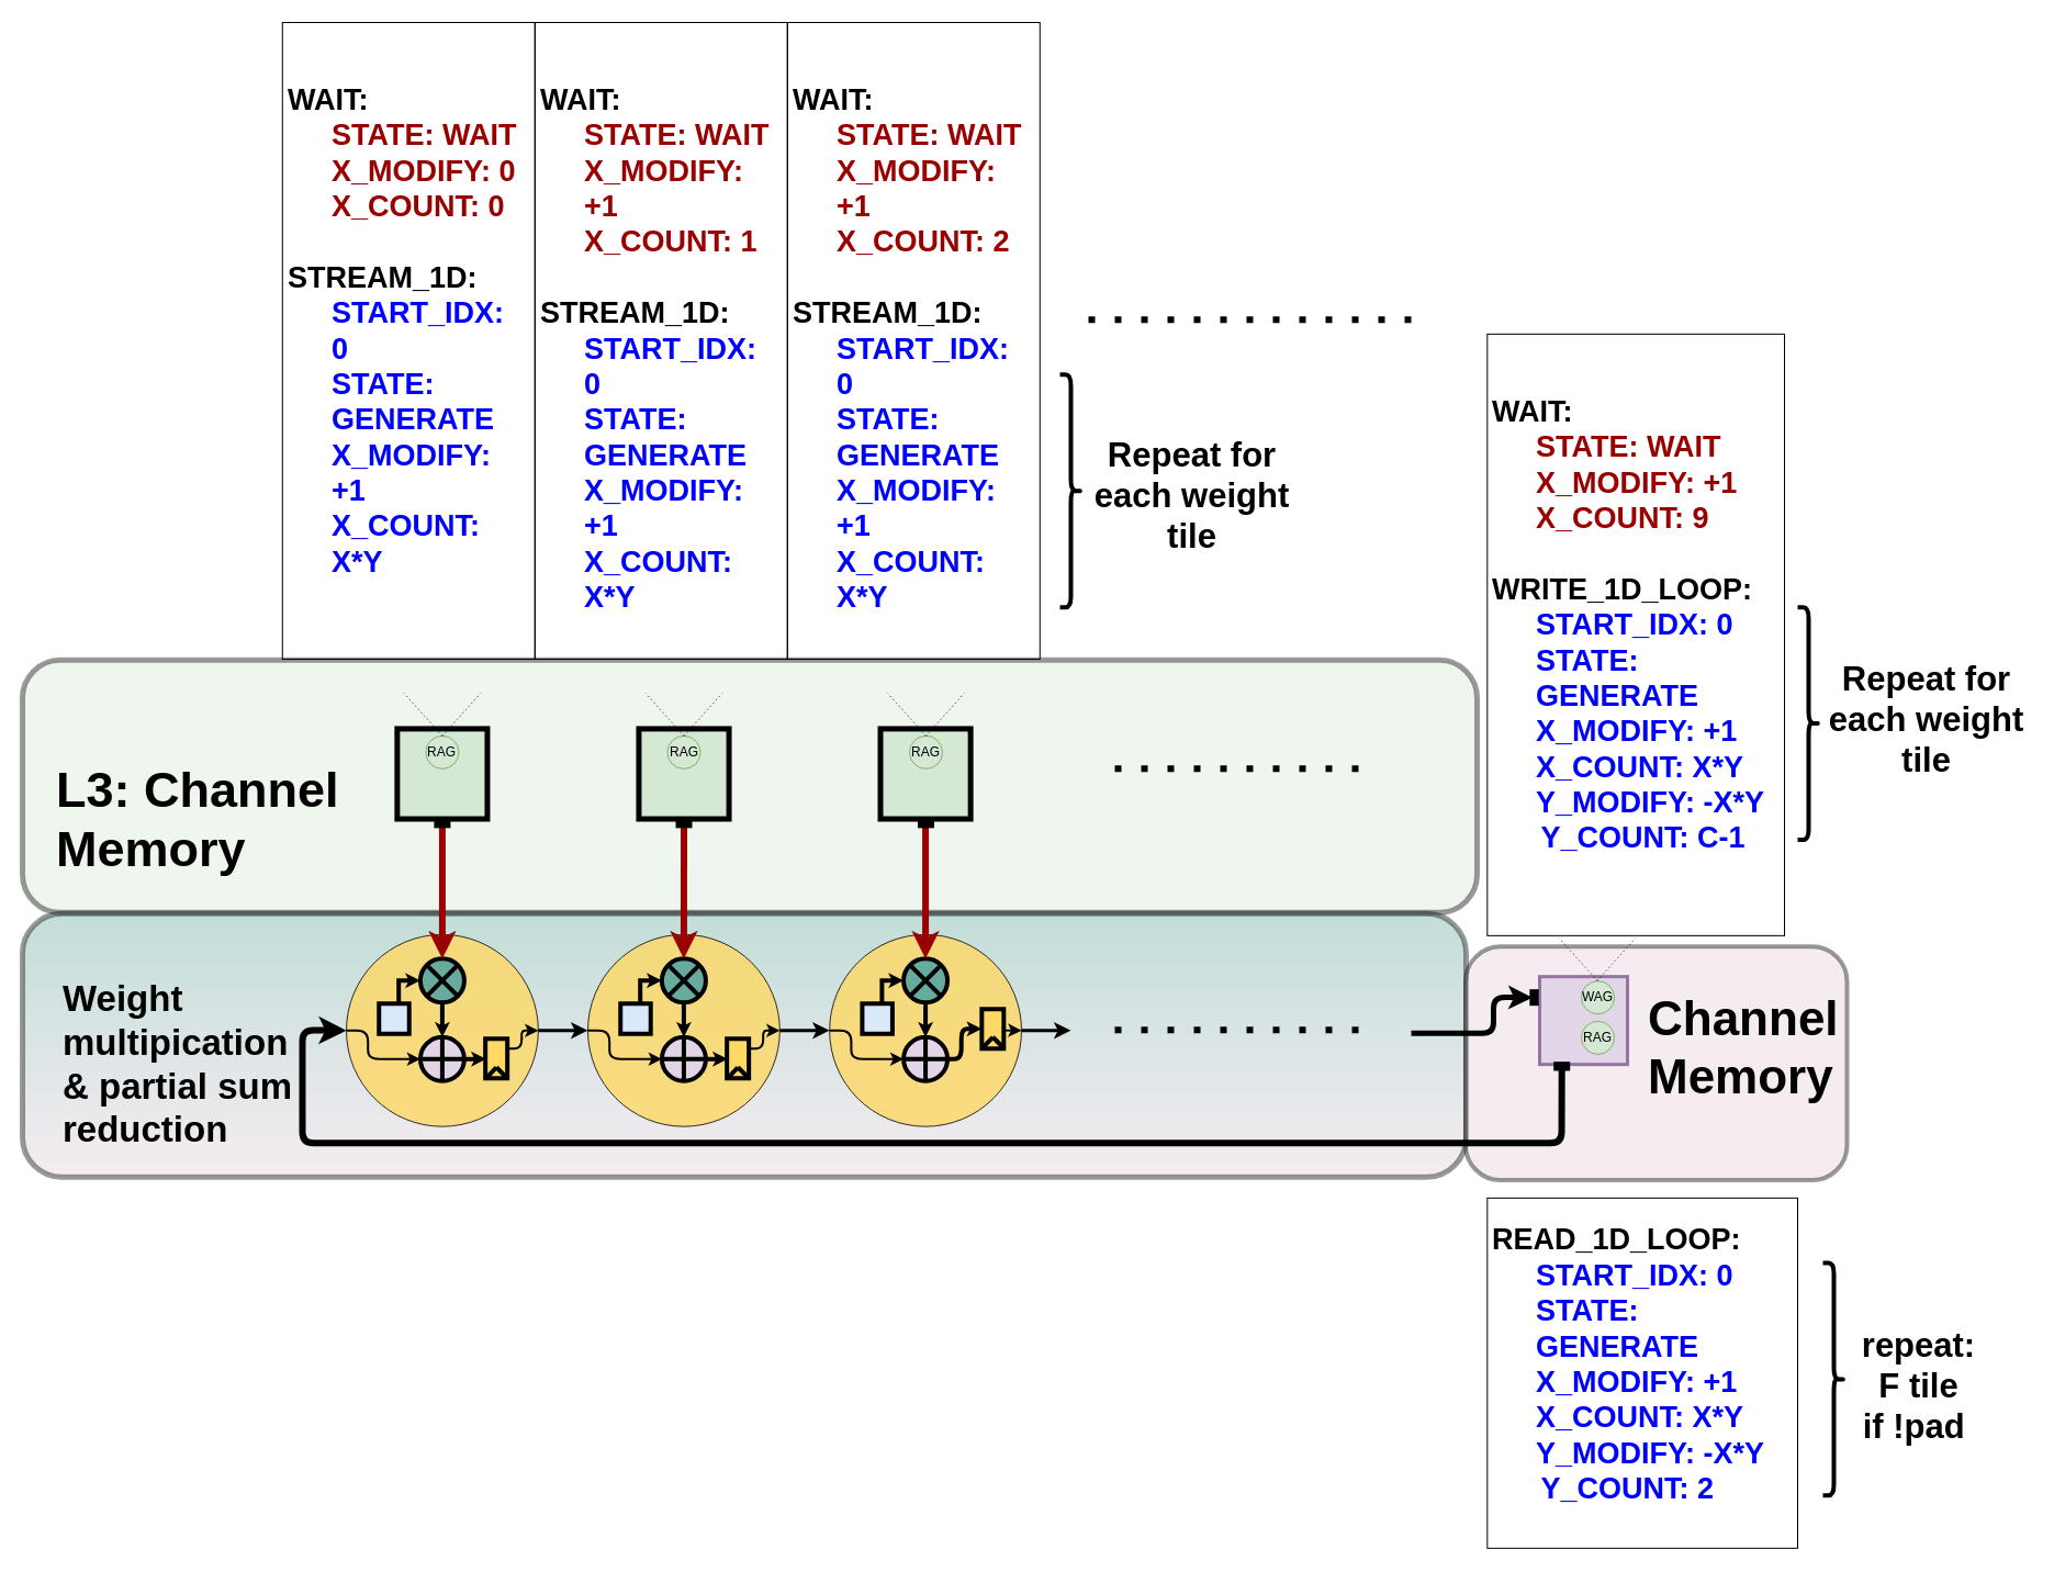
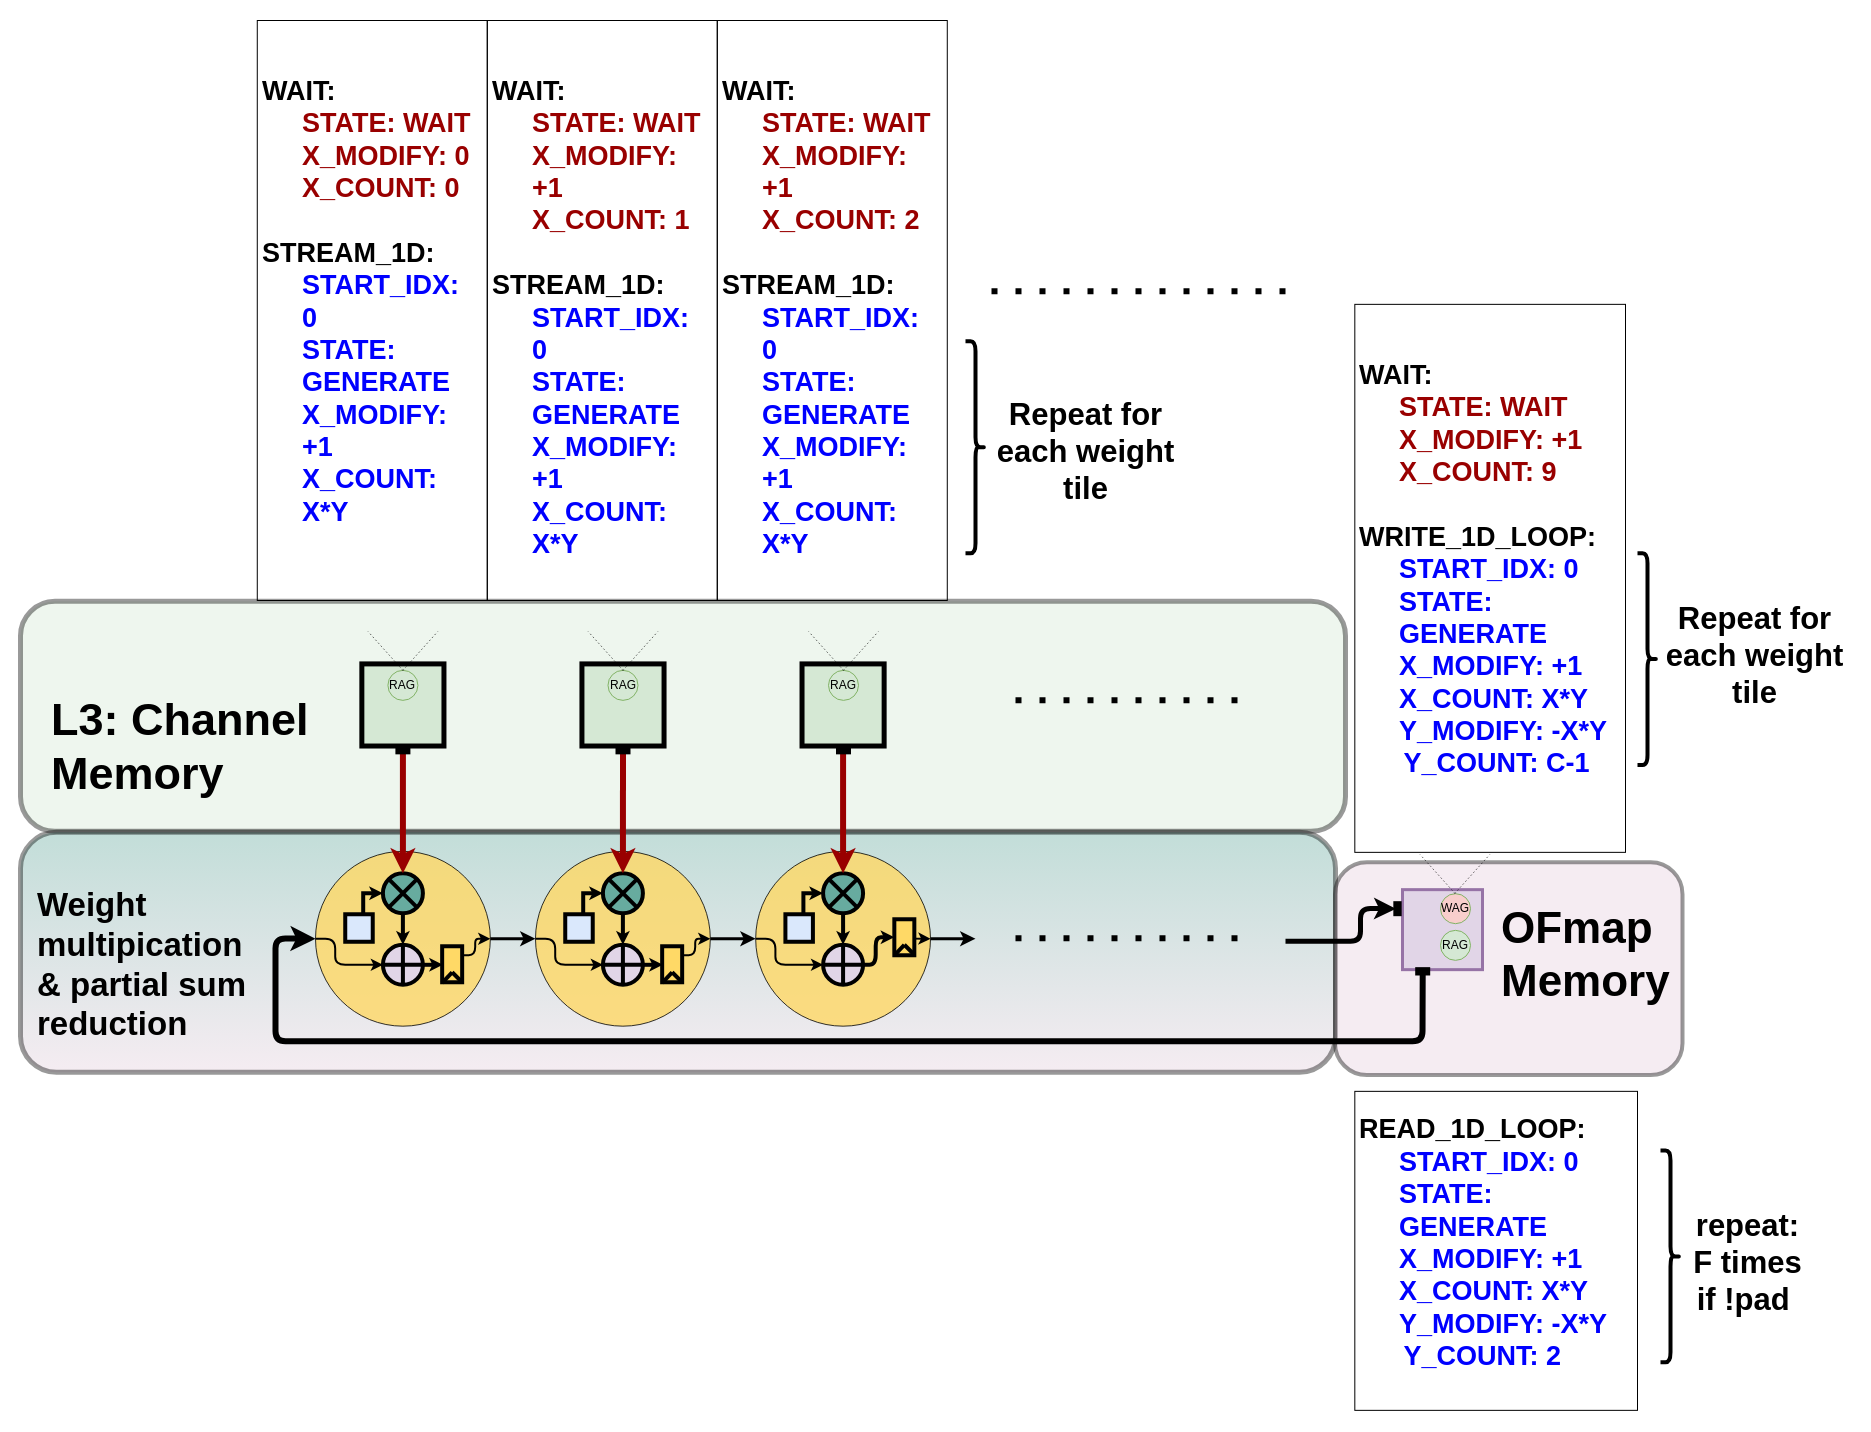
- <mxCell id="94" value="WAG" style="ellipse;whiteSpace=wrap;html=1;aspect=fixed;sketch=0;fillColor=#d5e8d4;strokeColor=#82b366;" parent="1" vertex="1"><mxGeometry x="1440" y="893.19" width="30" height="30" as="geometry" /></mxCell>
+ <mxCell id="94" value="WAG" style="ellipse;whiteSpace=wrap;html=1;aspect=fixed;sketch=0;fillColor=#f8cecc;strokeColor=#82b366;" parent="1" vertex="1"><mxGeometry x="1440" y="893.19" width="30" height="30" as="geometry" /></mxCell>
- <mxCell id="12" value="Channel Memory" style="text;html=1;strokeColor=none;fillColor=none;align=left;verticalAlign=middle;whiteSpace=wrap;rounded=0;glass=0;fontSize=44;strokeWidth=5;fontStyle=1" parent="1" vertex="1"><mxGeometry x="1499" y="889.16" width="180" height="130" as="geometry" /></mxCell>
+ <mxCell id="12" value="OFmap Memory" style="text;html=1;strokeColor=none;fillColor=none;align=left;verticalAlign=middle;whiteSpace=wrap;rounded=0;glass=0;fontSize=44;strokeWidth=5;fontStyle=1" parent="1" vertex="1"><mxGeometry x="1499" y="889.16" width="180" height="130" as="geometry" /></mxCell>
- <mxCell id="9" value="&lt;font style=&quot;font-size: 33px;&quot;&gt;Weight multipication &amp;amp;&amp;nbsp;partial sum reduction&lt;/font&gt;" style="text;html=1;strokeColor=none;fillColor=none;align=left;verticalAlign=middle;whiteSpace=wrap;rounded=0;glass=0;fontSize=33;strokeWidth=5;fontStyle=1" parent="1" vertex="1"><mxGeometry x="55" y="904.16" width="243.49" height="130" as="geometry" /></mxCell>
+ <mxCell id="9" value="&lt;font style=&quot;font-size: 33px;&quot;&gt;Weight multipication &amp;amp;&amp;nbsp;partial sum reduction&lt;/font&gt;" style="text;html=1;strokeColor=none;fillColor=none;align=left;verticalAlign=middle;whiteSpace=wrap;rounded=0;glass=0;fontSize=33;strokeWidth=5;fontStyle=1" parent="1" vertex="1"><mxGeometry x="35" y="899.16" width="243.49" height="130" as="geometry" /></mxCell>
- <mxCell id="103" value="repeat:&lt;br style=&quot;font-size: 31px&quot;&gt;F tile&lt;br style=&quot;font-size: 31px&quot;&gt;if !pad&amp;nbsp;" style="text;html=1;strokeColor=none;fillColor=none;align=center;verticalAlign=middle;whiteSpace=wrap;rounded=0;sketch=0;fontSize=31;fontStyle=1" parent="1" vertex="1"><mxGeometry x="1686" y="1251.84" width="122.54" height="20" as="geometry" /></mxCell>
+ <mxCell id="103" value="repeat:&lt;br style=&quot;font-size: 31px&quot;&gt;F times&lt;br style=&quot;font-size: 31px&quot;&gt;if !pad&amp;nbsp;" style="text;html=1;strokeColor=none;fillColor=none;align=center;verticalAlign=middle;whiteSpace=wrap;rounded=0;sketch=0;fontSize=31;fontStyle=1" parent="1" vertex="1"><mxGeometry x="1686" y="1251.84" width="122.54" height="20" as="geometry" /></mxCell>
